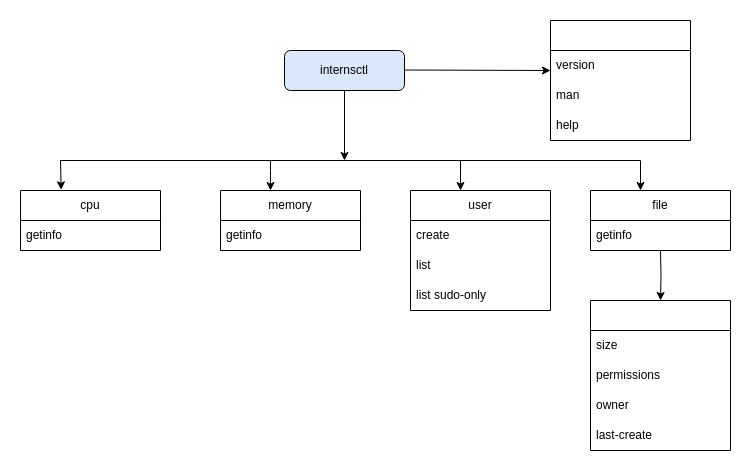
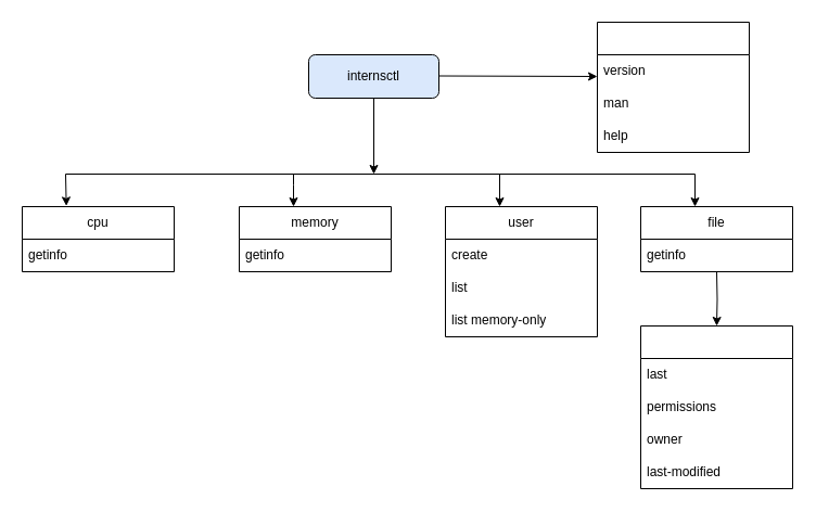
- <mxCell id="16" value="list sudo-only" style="text;strokeColor=none;fillColor=none;align=left;verticalAlign=middle;spacingLeft=4;spacingRight=4;overflow=hidden;points=[[0,0.5],[1,0.5]];portConstraint=eastwest;rotatable=0;whiteSpace=wrap;html=1;" vertex="1" parent="13"><mxGeometry y="90" width="140" height="30" as="geometry" /></mxCell>
+ <mxCell id="16" value="list memory-only" style="text;strokeColor=none;fillColor=none;align=left;verticalAlign=middle;spacingLeft=4;spacingRight=4;overflow=hidden;points=[[0,0.5],[1,0.5]];portConstraint=eastwest;rotatable=0;whiteSpace=wrap;html=1;" vertex="1" parent="13"><mxGeometry y="90" width="140" height="30" as="geometry" /></mxCell>
- <mxCell id="20" value="size" style="text;strokeColor=none;fillColor=none;align=left;verticalAlign=middle;spacingLeft=4;spacingRight=4;overflow=hidden;points=[[0,0.5],[1,0.5]];portConstraint=eastwest;rotatable=0;whiteSpace=wrap;html=1;" vertex="1" parent="19"><mxGeometry y="30" width="140" height="30" as="geometry" /></mxCell>
+ <mxCell id="20" value="last" style="text;strokeColor=none;fillColor=none;align=left;verticalAlign=middle;spacingLeft=4;spacingRight=4;overflow=hidden;points=[[0,0.5],[1,0.5]];portConstraint=eastwest;rotatable=0;whiteSpace=wrap;html=1;" vertex="1" parent="19"><mxGeometry y="30" width="140" height="30" as="geometry" /></mxCell>
- <mxCell id="23" value="last-create" style="text;strokeColor=none;fillColor=none;align=left;verticalAlign=middle;spacingLeft=4;spacingRight=4;overflow=hidden;points=[[0,0.5],[1,0.5]];portConstraint=eastwest;rotatable=0;whiteSpace=wrap;html=1;" vertex="1" parent="19"><mxGeometry y="120" width="140" height="30" as="geometry" /></mxCell>
+ <mxCell id="23" value="last-modified" style="text;strokeColor=none;fillColor=none;align=left;verticalAlign=middle;spacingLeft=4;spacingRight=4;overflow=hidden;points=[[0,0.5],[1,0.5]];portConstraint=eastwest;rotatable=0;whiteSpace=wrap;html=1;" vertex="1" parent="19"><mxGeometry y="120" width="140" height="30" as="geometry" /></mxCell>
